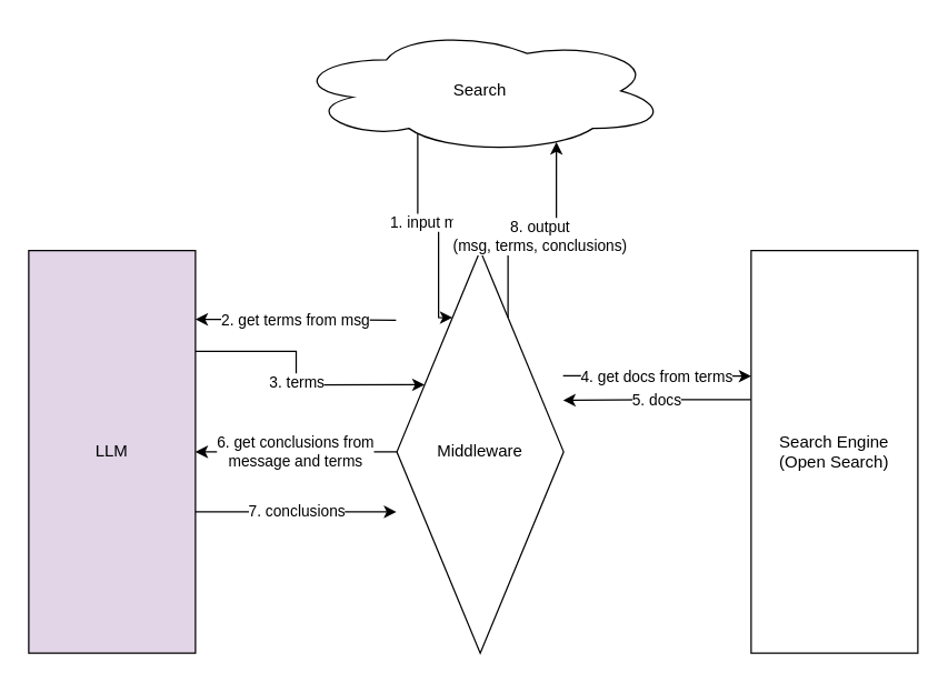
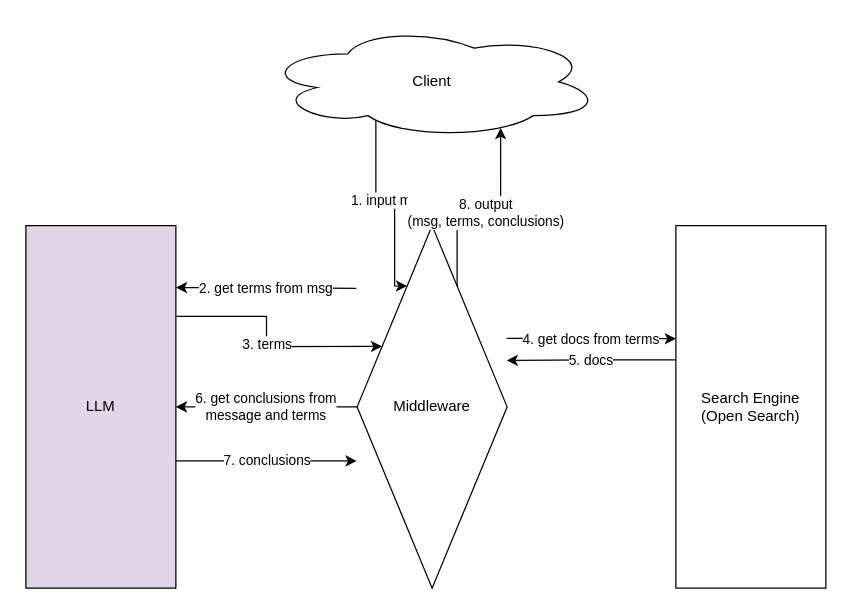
- <mxCell id="12" value="Search" style="ellipse;shape=cloud;whiteSpace=wrap;html=1;" vertex="1" parent="1"><mxGeometry x="210" y="20" width="270" height="90" as="geometry" /></mxCell>
+ <mxCell id="12" value="Client" style="ellipse;shape=cloud;whiteSpace=wrap;html=1;" vertex="1" parent="1"><mxGeometry x="210" y="20" width="270" height="90" as="geometry" /></mxCell>
